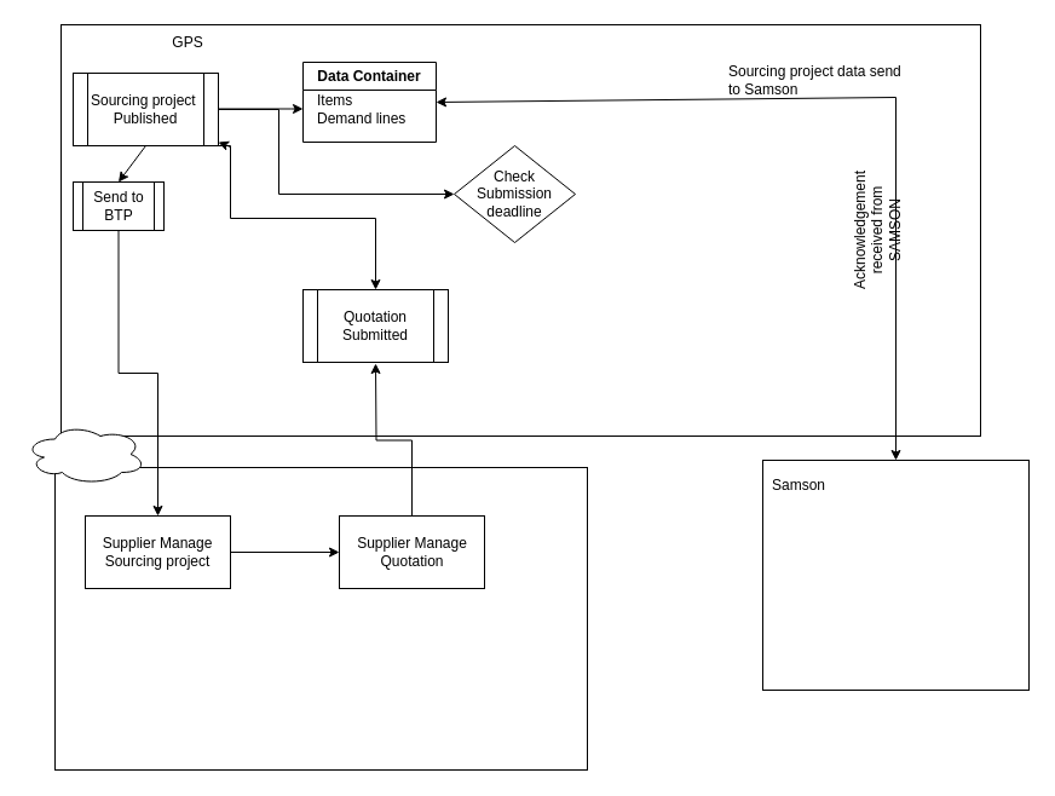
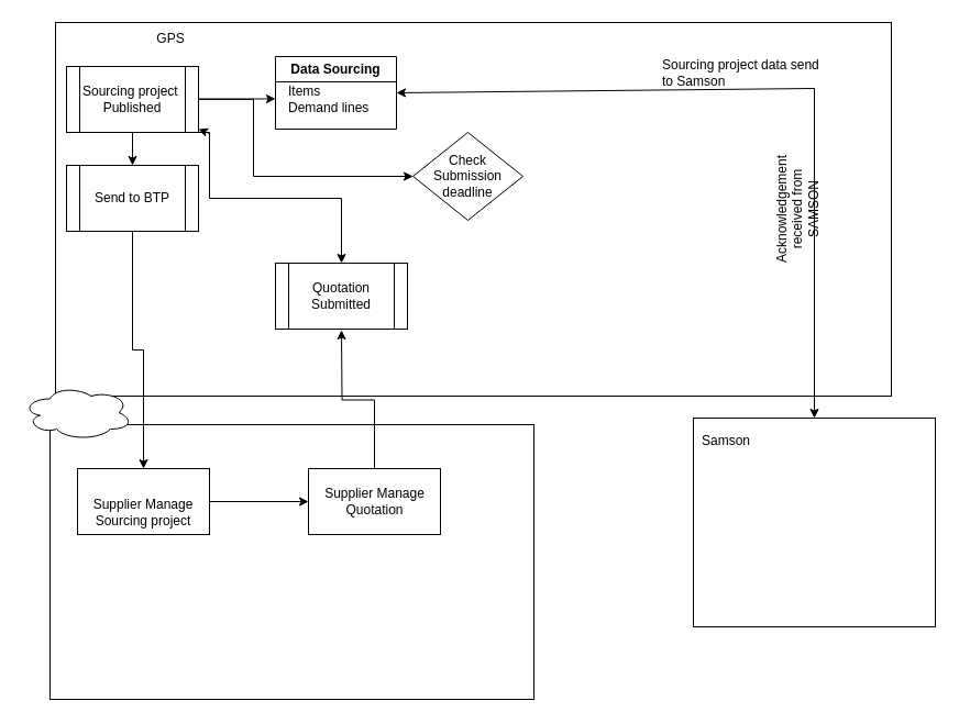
- <mxCell id="26" value="Data Container" style="swimlane;whiteSpace=wrap;html=1;" vertex="1" parent="1"><mxGeometry x="250" y="51" width="110" height="66" as="geometry" /></mxCell>
+ <mxCell id="26" value="Data Sourcing" style="swimlane;whiteSpace=wrap;html=1;" vertex="1" parent="1"><mxGeometry x="250" y="51" width="110" height="66" as="geometry" /></mxCell>
- <mxCell id="9" value="Send to BTP" style="shape=process;whiteSpace=wrap;html=1;backgroundOutline=1;" vertex="1" parent="1"><mxGeometry x="60" y="150" width="75" height="40" as="geometry" /></mxCell>
+ <mxCell id="9" value="Send to BTP" style="shape=process;whiteSpace=wrap;html=1;backgroundOutline=1;" vertex="1" parent="1"><mxGeometry x="60" y="150" width="120" height="60" as="geometry" /></mxCell>
- <mxCell id="14" value="Supplier Manage Sourcing project" style="text;html=1;align=center;verticalAlign=middle;whiteSpace=wrap;rounded=0;" vertex="1" parent="1"><mxGeometry x="80" y="441" width="100" height="30" as="geometry" /></mxCell>
+ <mxCell id="14" value="Supplier Manage Sourcing project" style="text;html=1;align=center;verticalAlign=middle;whiteSpace=wrap;rounded=0;" vertex="1" parent="1"><mxGeometry x="80" y="451" width="100" height="30" as="geometry" /></mxCell>
